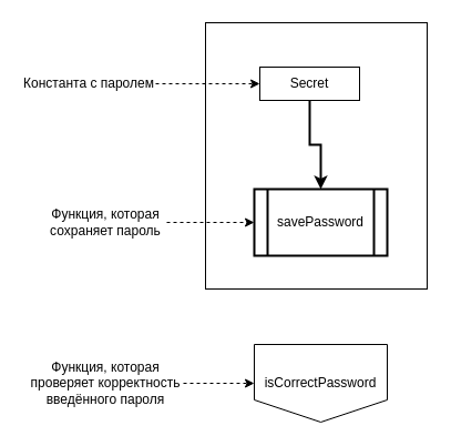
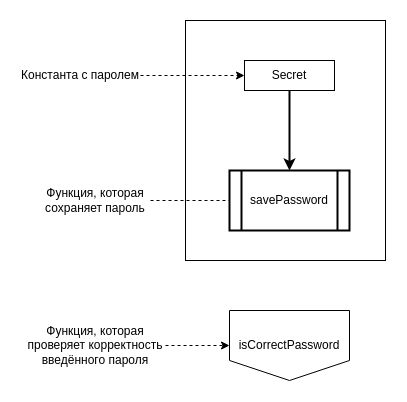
- <mxCell id="4" value="Secret" style="rounded=0;whiteSpace=wrap;html=1;strokeWidth=1;" vertex="1" parent="1"><mxGeometry x="234" y="60" width="90" height="30" as="geometry" /></mxCell>
+ <mxCell id="4" value="Secret" style="rounded=0;whiteSpace=wrap;html=1;strokeWidth=1;" vertex="1" parent="1"><mxGeometry x="244" y="60" width="90" height="30" as="geometry" /></mxCell>
- <mxCell id="8" style="edgeStyle=orthogonalEdgeStyle;rounded=0;orthogonalLoop=1;jettySize=auto;html=1;exitX=1;exitY=0.5;exitDx=0;exitDy=0;entryX=0;entryY=0.5;entryDx=0;entryDy=0;dashed=1;" edge="1" parent="1" source="9" target="5"><mxGeometry relative="1" as="geometry" /></mxCell>
+ <mxCell id="8" style="edgeStyle=orthogonalEdgeStyle;rounded=0;orthogonalLoop=1;jettySize=auto;html=1;exitX=1;exitY=0.5;exitDx=0;exitDy=0;entryX=0;entryY=0.5;entryDx=0;entryDy=0;dashed=1;endArrow=none;" edge="1" parent="1" source="9" target="5"><mxGeometry relative="1" as="geometry" /></mxCell>
